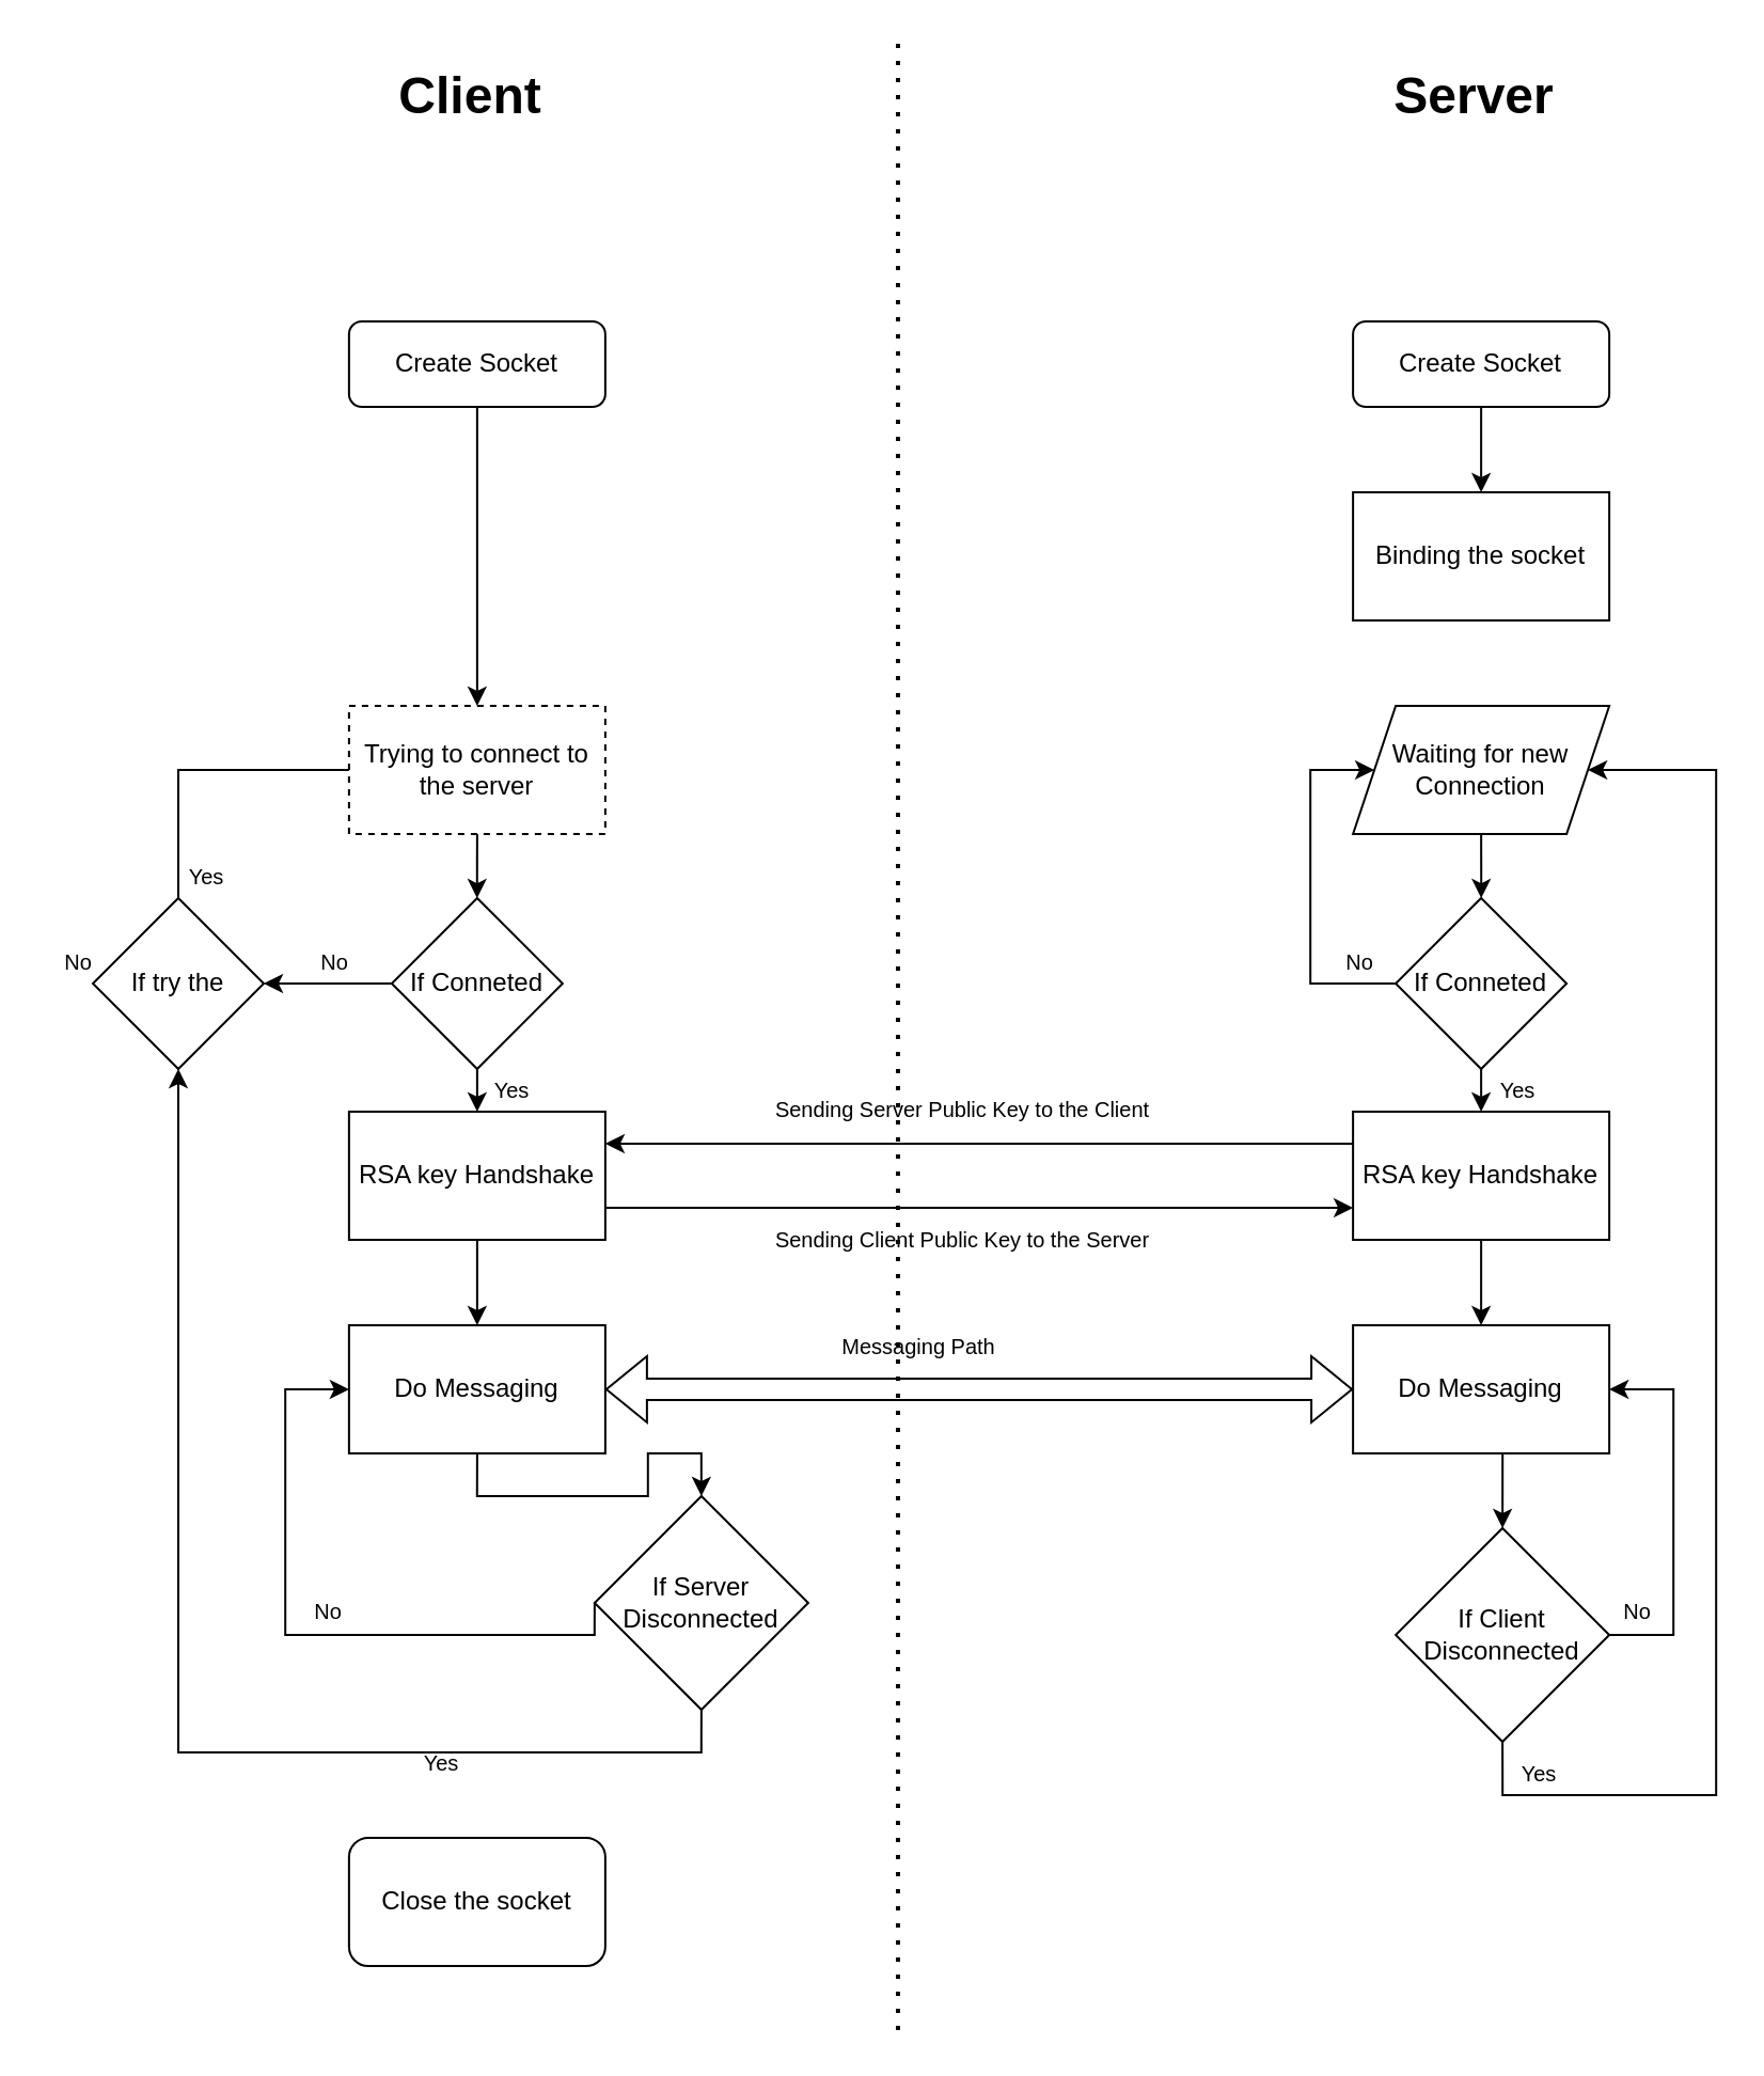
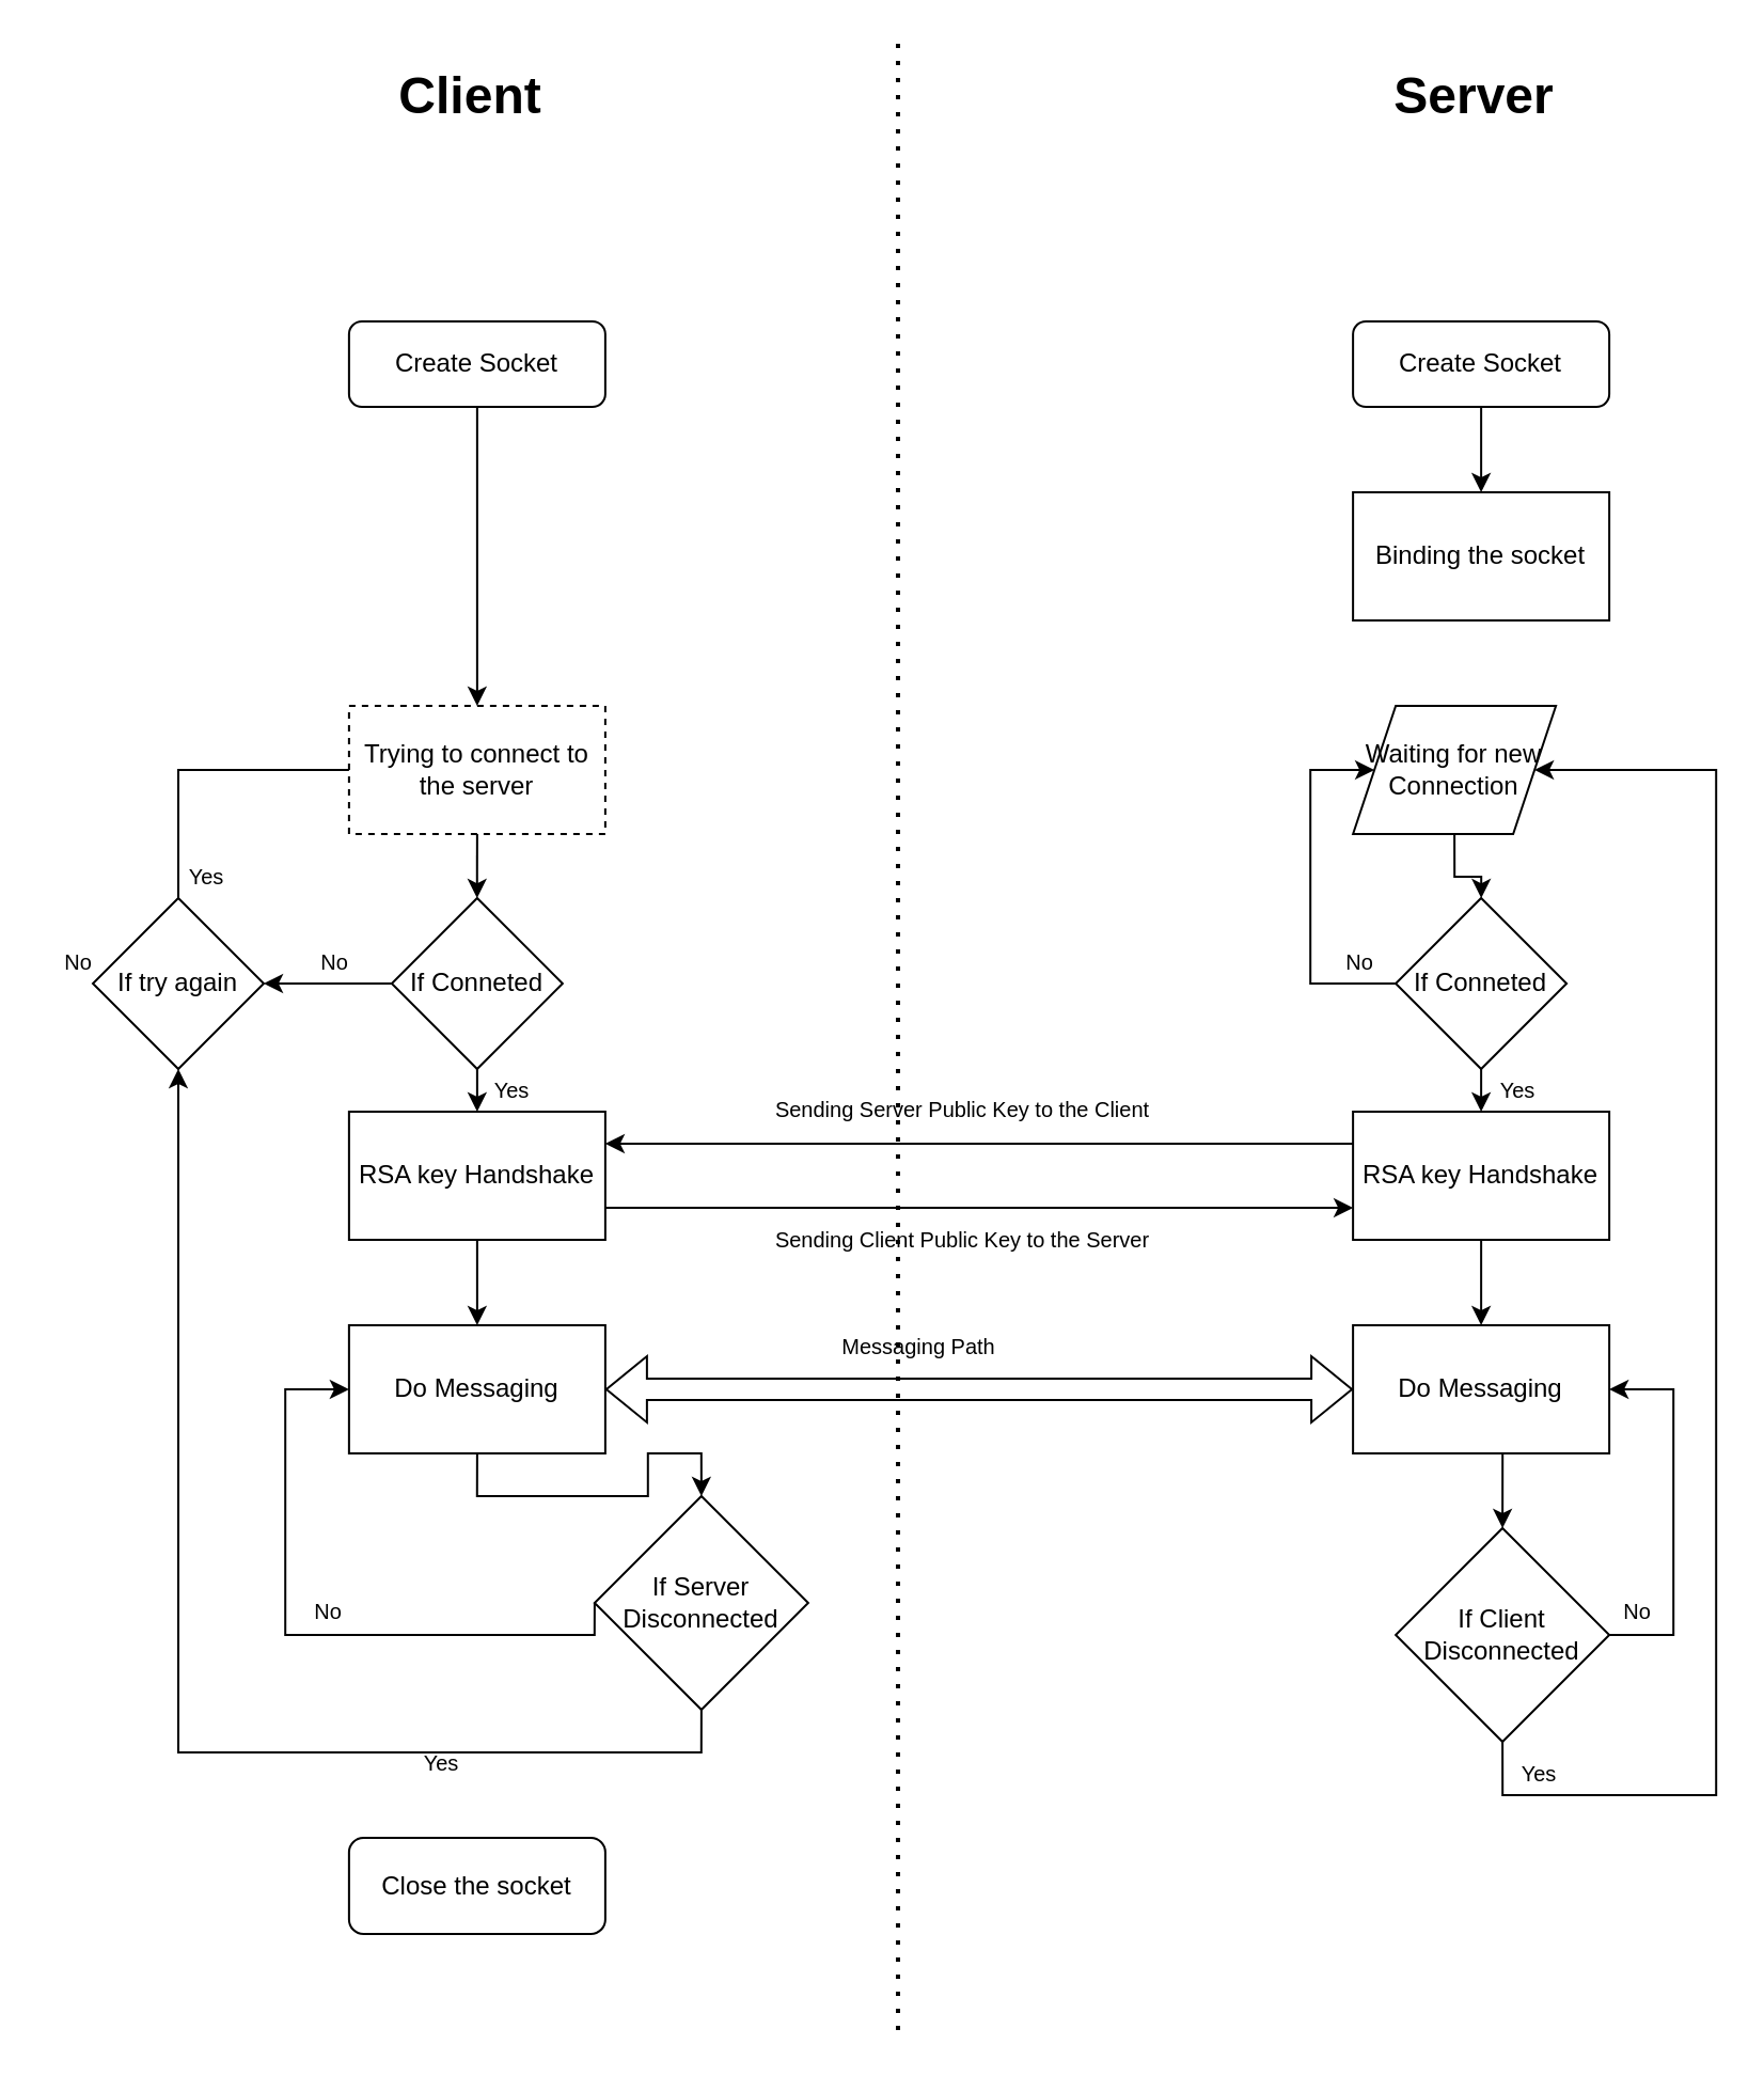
- <mxCell id="38" value="Waiting for new Connection" style="shape=parallelogram;perimeter=parallelogramPerimeter;whiteSpace=wrap;html=1;fixedSize=1;fontSize=12;" parent="1" vertex="1"><mxGeometry x="633.06" y="330" width="120" height="60" as="geometry" /></mxCell>
+ <mxCell id="38" value="Waiting for new Connection" style="shape=parallelogram;perimeter=parallelogramPerimeter;whiteSpace=wrap;html=1;fixedSize=1;fontSize=12;" parent="1" vertex="1"><mxGeometry x="633.06" y="330" width="95" height="60" as="geometry" /></mxCell>
- <mxCell id="20" value="If try the" style="rhombus;whiteSpace=wrap;html=1;" parent="1" vertex="1"><mxGeometry x="43" y="420" width="80" height="80" as="geometry" /></mxCell>
+ <mxCell id="20" value="If try again" style="rhombus;whiteSpace=wrap;html=1;" parent="1" vertex="1"><mxGeometry x="43" y="420" width="80" height="80" as="geometry" /></mxCell>
- <mxCell id="21" value="Close the socket" style="rounded=1;whiteSpace=wrap;html=1;" parent="1" vertex="1"><mxGeometry x="162.94" y="860" width="120" height="60" as="geometry" /></mxCell>
+ <mxCell id="21" value="Close the socket" style="rounded=1;whiteSpace=wrap;html=1;" parent="1" vertex="1"><mxGeometry x="162.94" y="860" width="120" height="45" as="geometry" /></mxCell>
